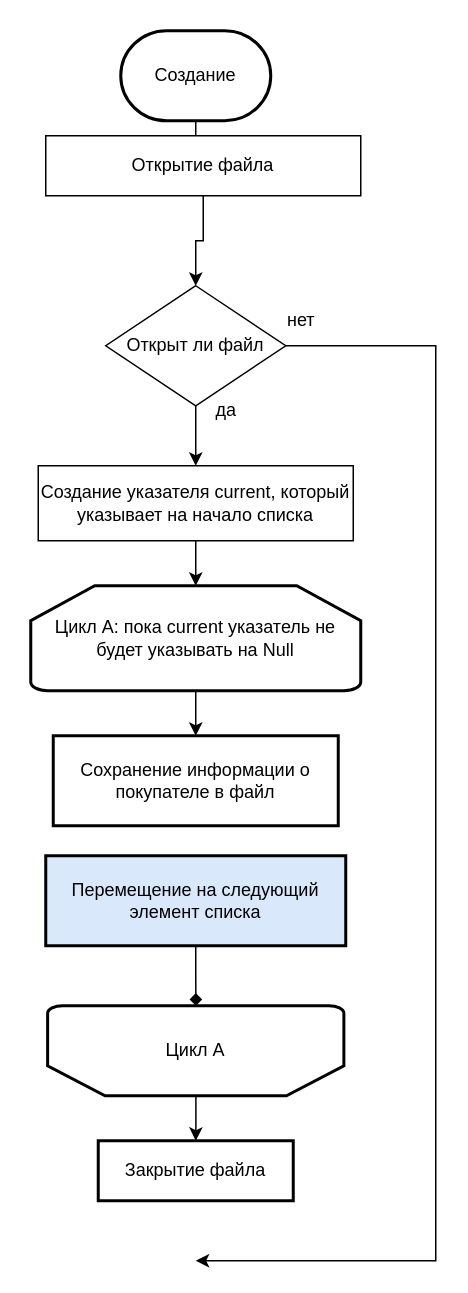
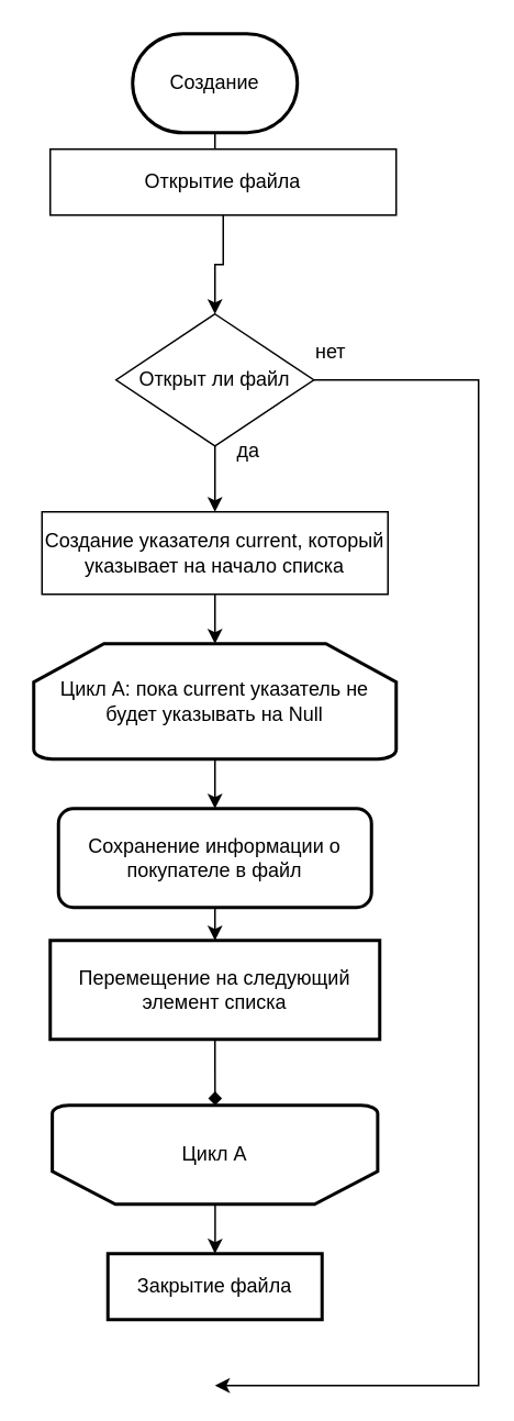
- <mxCell id="14" value="Сохранение информации о покупателе в файл" style="whiteSpace=wrap;html=1;strokeWidth=2;" vertex="1" parent="1"><mxGeometry x="35" y="490" width="190" height="60" as="geometry" /></mxCell>
+ <mxCell id="14" value="Сохранение информации о покупателе в файл" style="whiteSpace=wrap;html=1;strokeWidth=2;rounded=1;" vertex="1" parent="1"><mxGeometry x="35" y="490" width="190" height="60" as="geometry" /></mxCell>
+ <mxCell id="13" value="" style="edgeStyle=orthogonalEdgeStyle;rounded=0;orthogonalLoop=1;jettySize=auto;html=1;" edge="1" parent="1" source="14" target="16"><mxGeometry relative="1" as="geometry" /></mxCell>
- <mxCell id="16" value="Перемещение на следующий элемент списка" style="whiteSpace=wrap;html=1;strokeWidth=2;fillColor=#dae8fc;" vertex="1" parent="1"><mxGeometry x="30" y="570" width="200" height="60" as="geometry" /></mxCell>
+ <mxCell id="16" value="Перемещение на следующий элемент списка" style="whiteSpace=wrap;html=1;strokeWidth=2;" vertex="1" parent="1"><mxGeometry x="30" y="570" width="200" height="60" as="geometry" /></mxCell>
